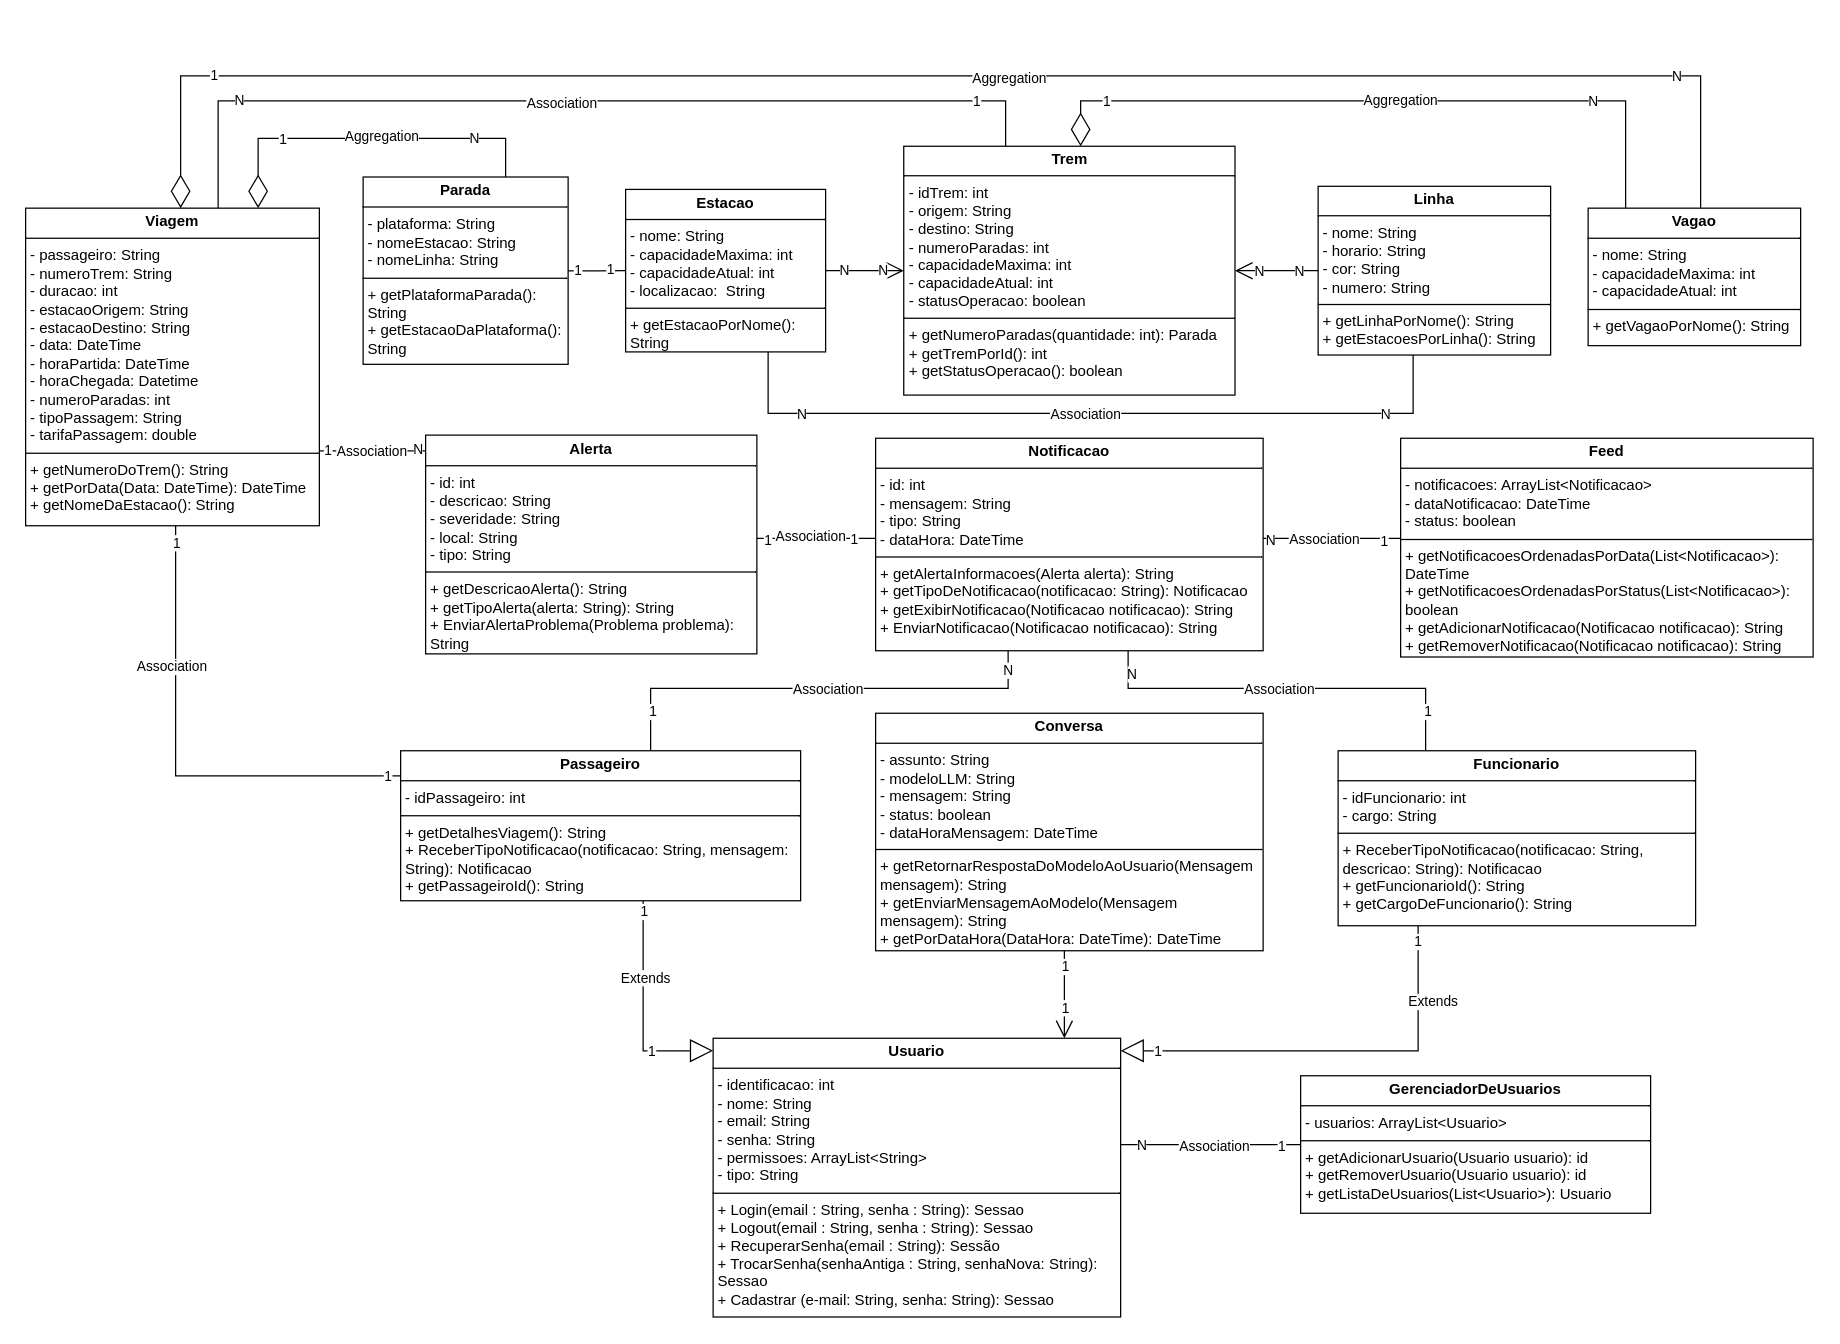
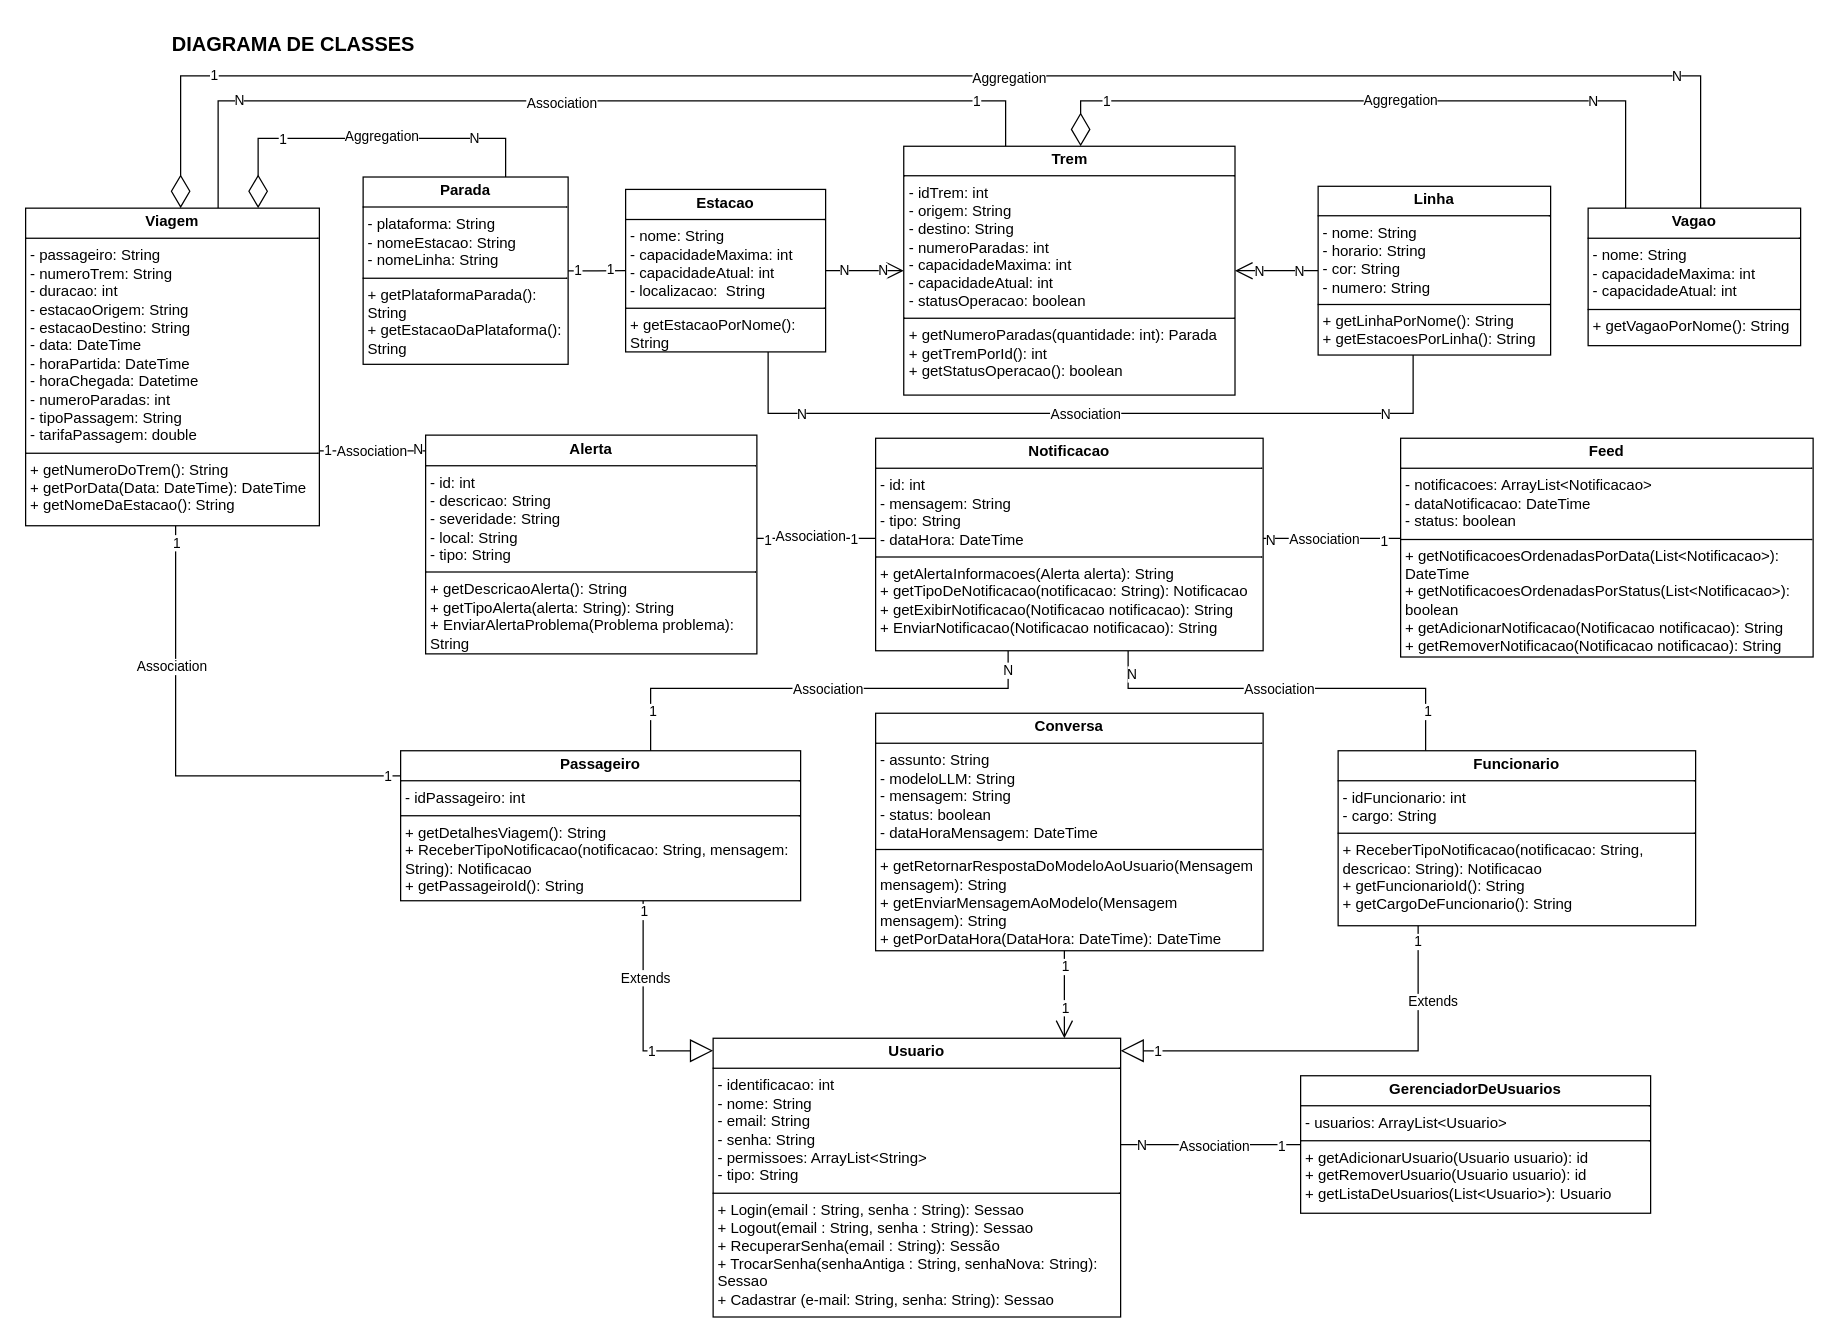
+ <mxCell id="85" value="&lt;span style=&quot;font-size: 16px; font-weight: 700;&quot;&gt;DIAGRAMA DE CLASSES&lt;/span&gt;" style="text;html=1;align=center;verticalAlign=middle;resizable=0;points=[];autosize=1;strokeColor=none;fillColor=none;" parent="1" vertex="1"><mxGeometry x="124" y="20" width="220" height="30" as="geometry" /></mxCell>
